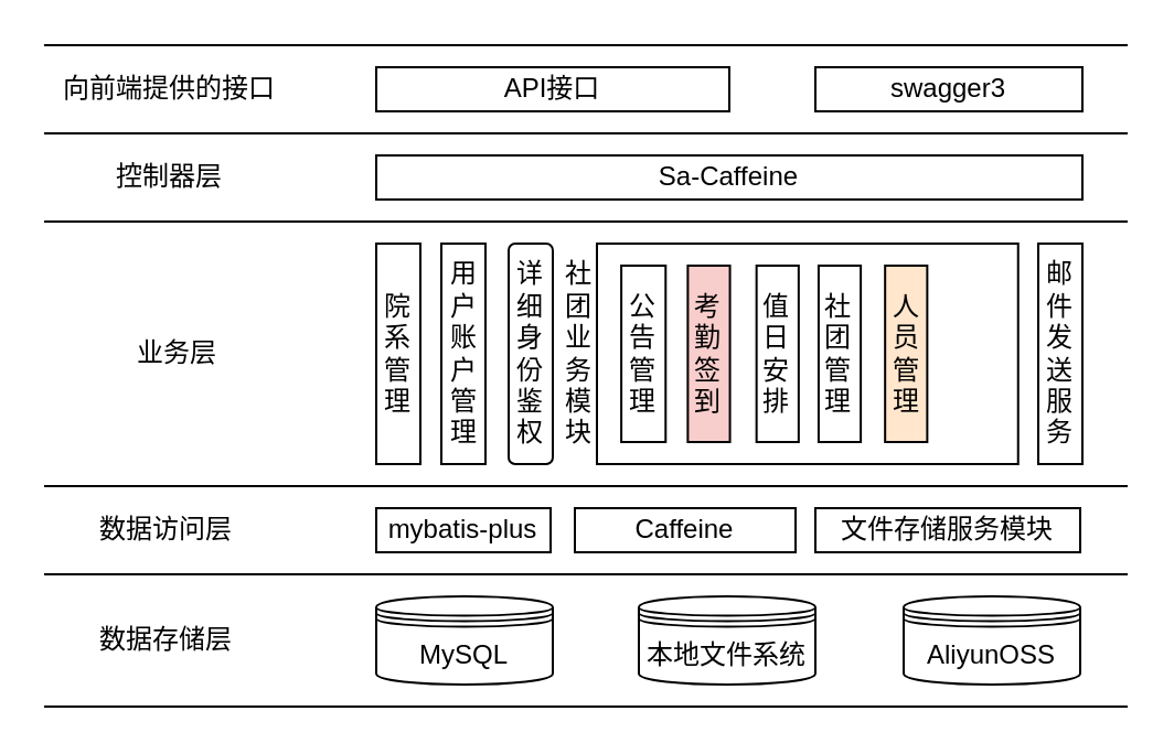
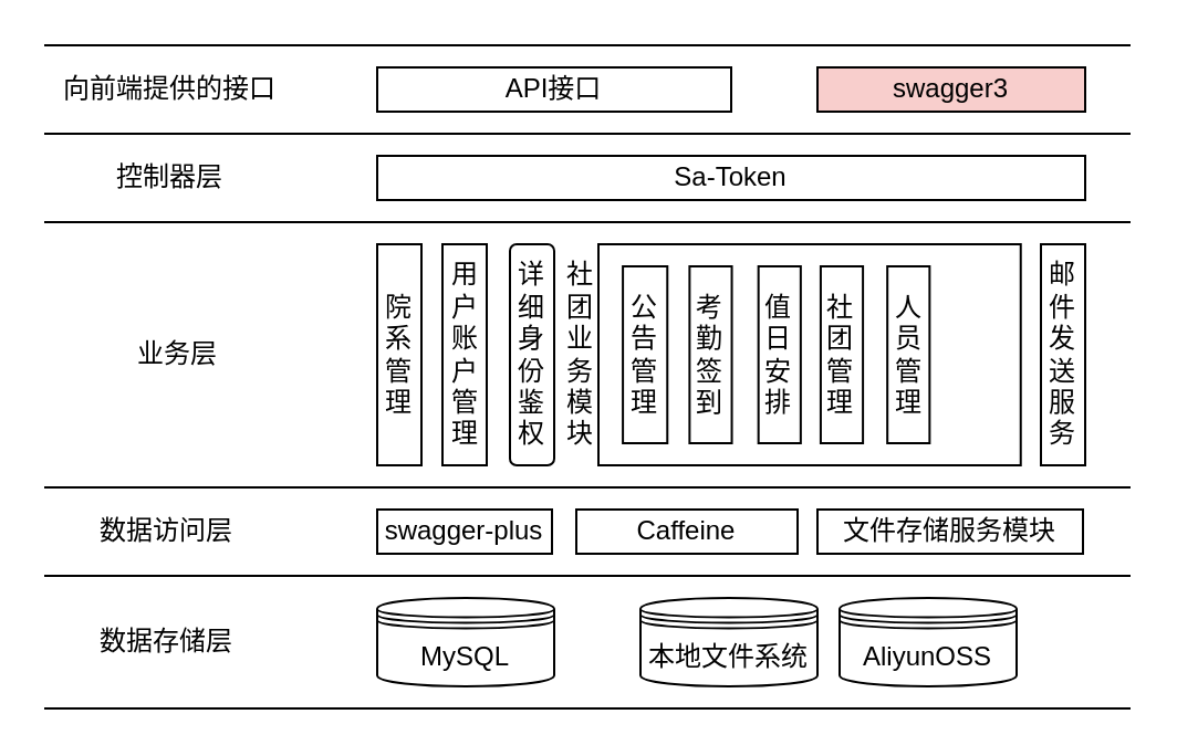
- <mxCell id="13" value="swagger3" style="rounded=0;whiteSpace=wrap;html=1;" parent="1" vertex="1"><mxGeometry x="369" y="30" width="121" height="20" as="geometry" /></mxCell>
+ <mxCell id="13" value="swagger3" style="rounded=0;whiteSpace=wrap;html=1;fillColor=#f8cecc;" parent="1" vertex="1"><mxGeometry x="369" y="30" width="121" height="20" as="geometry" /></mxCell>
- <mxCell id="8" value="Sa-Caffeine" style="rounded=0;whiteSpace=wrap;html=1;" parent="1" vertex="1"><mxGeometry x="170" y="70" width="320" height="20" as="geometry" /></mxCell>
+ <mxCell id="8" value="Sa-Token" style="rounded=0;whiteSpace=wrap;html=1;" parent="1" vertex="1"><mxGeometry x="170" y="70" width="320" height="20" as="geometry" /></mxCell>
- <mxCell id="29" value="考&lt;br&gt;勤&lt;br&gt;签&lt;br&gt;到" style="rounded=0;html=1;verticalAlign=middle;horizontal=1;whiteSpace=wrap;container=0;fillColor=#f8cecc;" parent="26" vertex="1"><mxGeometry x="41.187" y="10" width="19.087" height="80" as="geometry" /></mxCell>
+ <mxCell id="29" value="考&lt;br&gt;勤&lt;br&gt;签&lt;br&gt;到" style="rounded=0;html=1;verticalAlign=middle;horizontal=1;whiteSpace=wrap;container=0;" parent="26" vertex="1"><mxGeometry x="41.187" y="10" width="19.087" height="80" as="geometry" /></mxCell>
- <mxCell id="32" value="人&lt;br&gt;员&lt;br&gt;管&lt;br&gt;理" style="rounded=0;html=1;verticalAlign=middle;horizontal=1;whiteSpace=wrap;container=0;fillColor=#ffe6cc;" parent="26" vertex="1"><mxGeometry x="130.594" y="10" width="19.087" height="80" as="geometry" /></mxCell>
+ <mxCell id="32" value="人&lt;br&gt;员&lt;br&gt;管&lt;br&gt;理" style="rounded=0;html=1;verticalAlign=middle;horizontal=1;whiteSpace=wrap;container=0;" parent="26" vertex="1"><mxGeometry x="130.594" y="10" width="19.087" height="80" as="geometry" /></mxCell>
- <mxCell id="7" value="mybatis-plus" style="rounded=0;whiteSpace=wrap;html=1;" parent="1" vertex="1"><mxGeometry x="170" y="230" width="79" height="20" as="geometry" /></mxCell>
+ <mxCell id="7" value="swagger-plus" style="rounded=0;whiteSpace=wrap;html=1;" parent="1" vertex="1"><mxGeometry x="170" y="230" width="79" height="20" as="geometry" /></mxCell>
- <mxCell id="4" value="&lt;font style=&quot;font-size: 12px;&quot;&gt;AliyunOSS&lt;/font&gt;" style="shape=datastore;whiteSpace=wrap;html=1;" parent="1" vertex="1"><mxGeometry x="409" y="270" width="80" height="40" as="geometry" /></mxCell>
+ <mxCell id="4" value="&lt;font style=&quot;font-size: 12px;&quot;&gt;AliyunOSS&lt;/font&gt;" style="shape=datastore;whiteSpace=wrap;html=1;" parent="1" vertex="1"><mxGeometry x="379" y="270" width="80" height="40" as="geometry" /></mxCell>
